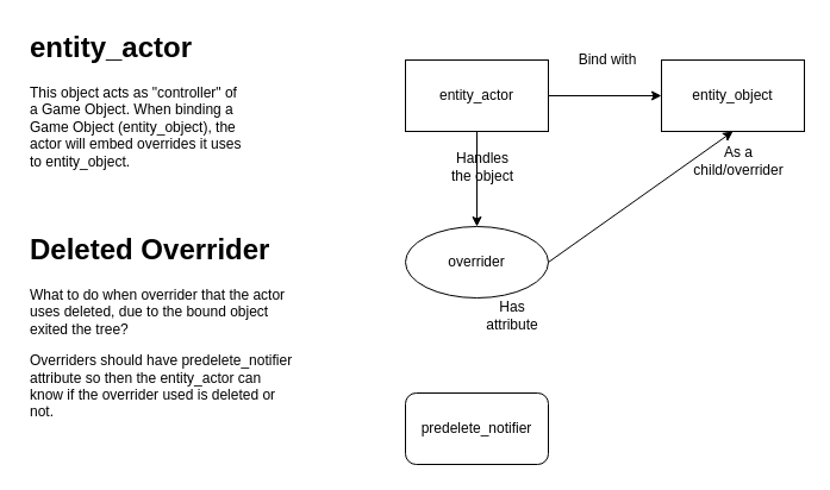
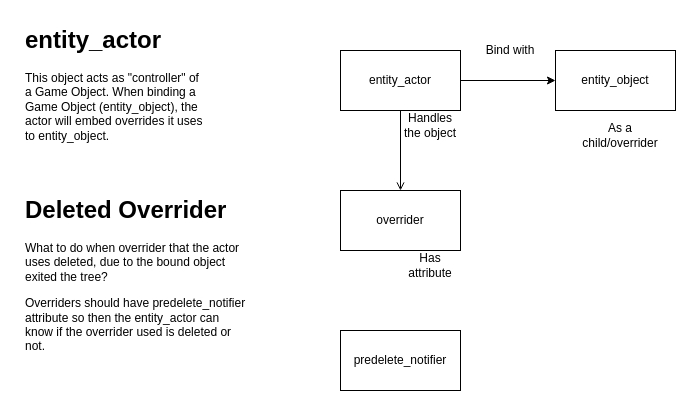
- <mxCell id="9" value="Handles the object" style="text;html=1;strokeColor=none;fillColor=none;align=center;verticalAlign=middle;whiteSpace=wrap;rounded=0;" vertex="1" parent="1"><mxGeometry x="375" y="125" width="60" height="30" as="geometry" /></mxCell>
+ <mxCell id="9" value="Handles the object" style="text;html=1;strokeColor=none;fillColor=none;align=center;verticalAlign=middle;whiteSpace=wrap;rounded=0;" vertex="1" parent="1"><mxGeometry x="400" y="110" width="60" height="30" as="geometry" /></mxCell>
- <mxCell id="14" value="" style="endArrow=classic;html=1;exitX=1;exitY=0.5;exitDx=0;exitDy=0;entryX=0.5;entryY=1;entryDx=0;entryDy=0;" edge="1" parent="1" source="3" target="4"><mxGeometry width="50" height="50" relative="1" as="geometry"><mxPoint x="360" y="330" as="sourcePoint" /><mxPoint x="410" y="280" as="targetPoint" /></mxGeometry></mxCell>
- <mxCell id="8" value="" style="endArrow=classic;html=1;" edge="1" parent="1" source="2" target="3"><mxGeometry width="50" height="50" relative="1" as="geometry"><mxPoint x="375" y="240" as="sourcePoint" /><mxPoint x="425" y="190" as="targetPoint" /></mxGeometry></mxCell>
+ <mxCell id="8" value="" style="endArrow=open;html=1;" edge="1" parent="1" source="2" target="3"><mxGeometry width="50" height="50" relative="1" as="geometry"><mxPoint x="375" y="240" as="sourcePoint" /><mxPoint x="425" y="190" as="targetPoint" /></mxGeometry></mxCell>
- <mxCell id="3" value="overrider" style="ellipse;whiteSpace=wrap;html=1;" vertex="1" parent="1"><mxGeometry x="340" y="190" width="120" height="60" as="geometry" /></mxCell>
+ <mxCell id="3" value="overrider" style="rounded=0;whiteSpace=wrap;html=1;" vertex="1" parent="1"><mxGeometry x="340" y="190" width="120" height="60" as="geometry" /></mxCell>
- <mxCell id="7" value="predelete_notifier" style="whiteSpace=wrap;html=1;rounded=1;" vertex="1" parent="1"><mxGeometry x="340" y="330" width="120" height="60" as="geometry" /></mxCell>
+ <mxCell id="7" value="predelete_notifier" style="rounded=0;whiteSpace=wrap;html=1;" vertex="1" parent="1"><mxGeometry x="340" y="330" width="120" height="60" as="geometry" /></mxCell>
